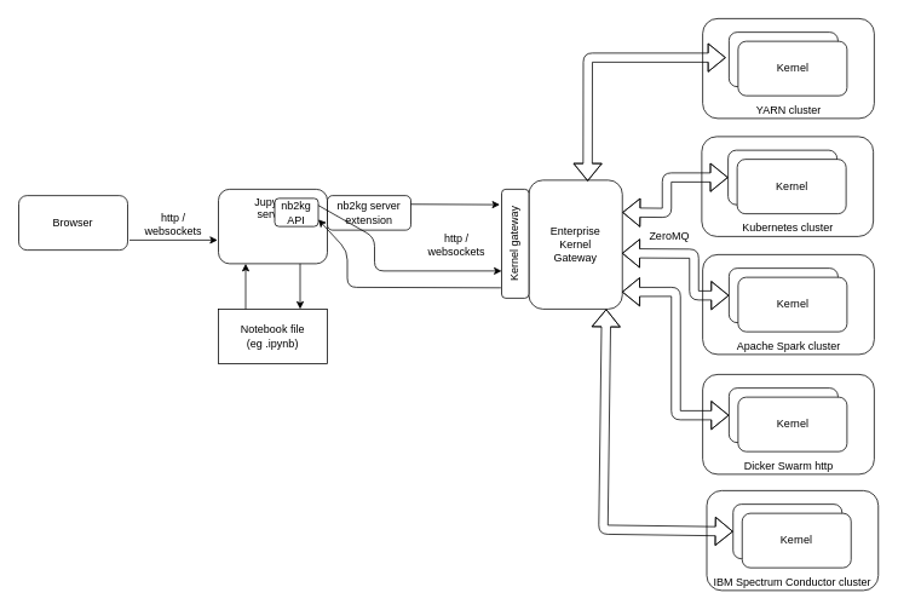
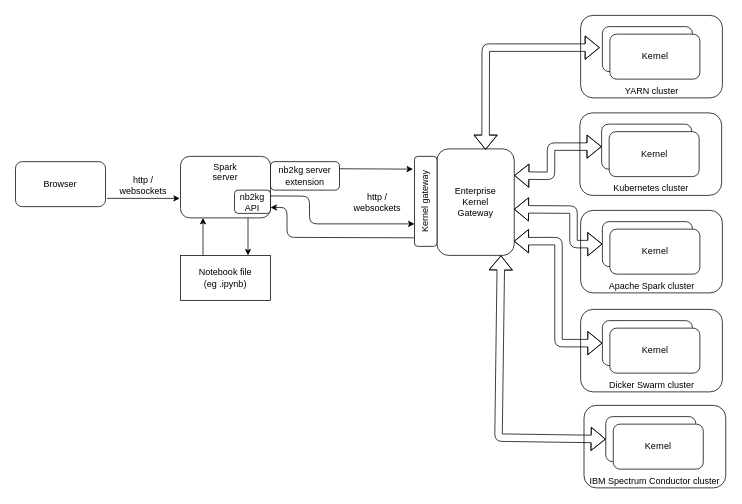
- <mxCell id="3" value="Jupyter&lt;br&gt;server" style="rounded=1;whiteSpace=wrap;html=1;verticalAlign=top;" parent="1" vertex="1"><mxGeometry x="240" y="208" width="120" height="82" as="geometry" /></mxCell>
+ <mxCell id="3" value="Spark&lt;br&gt;server" style="rounded=1;whiteSpace=wrap;html=1;verticalAlign=top;" parent="1" vertex="1"><mxGeometry x="240" y="208" width="120" height="82" as="geometry" /></mxCell>
- <mxCell id="39" value="nb2kg&lt;br&gt;API&lt;br&gt;" style="rounded=1;whiteSpace=wrap;html=1;" vertex="1" parent="1"><mxGeometry x="302" y="218" width="48" height="31" as="geometry" /></mxCell>
+ <mxCell id="39" value="nb2kg&lt;br&gt;API&lt;br&gt;" style="rounded=1;whiteSpace=wrap;html=1;" vertex="1" parent="1"><mxGeometry x="312" y="253" width="48" height="31" as="geometry" /></mxCell>
- <mxCell id="38" value="ZeroMQ" style="text;html=1;resizable=0;points=[];autosize=1;align=left;verticalAlign=top;spacingTop=-4;" vertex="1" parent="1"><mxGeometry x="712.5" y="250" width="60" height="20" as="geometry" /></mxCell>
- <mxCell id="18" value="Dicker Swarm http" style="rounded=1;whiteSpace=wrap;html=1;verticalAlign=bottom;" vertex="1" parent="17"><mxGeometry width="189" height="110" as="geometry" /></mxCell>
+ <mxCell id="18" value="Dicker Swarm cluster" style="rounded=1;whiteSpace=wrap;html=1;verticalAlign=bottom;" vertex="1" parent="17"><mxGeometry width="189" height="110" as="geometry" /></mxCell>
